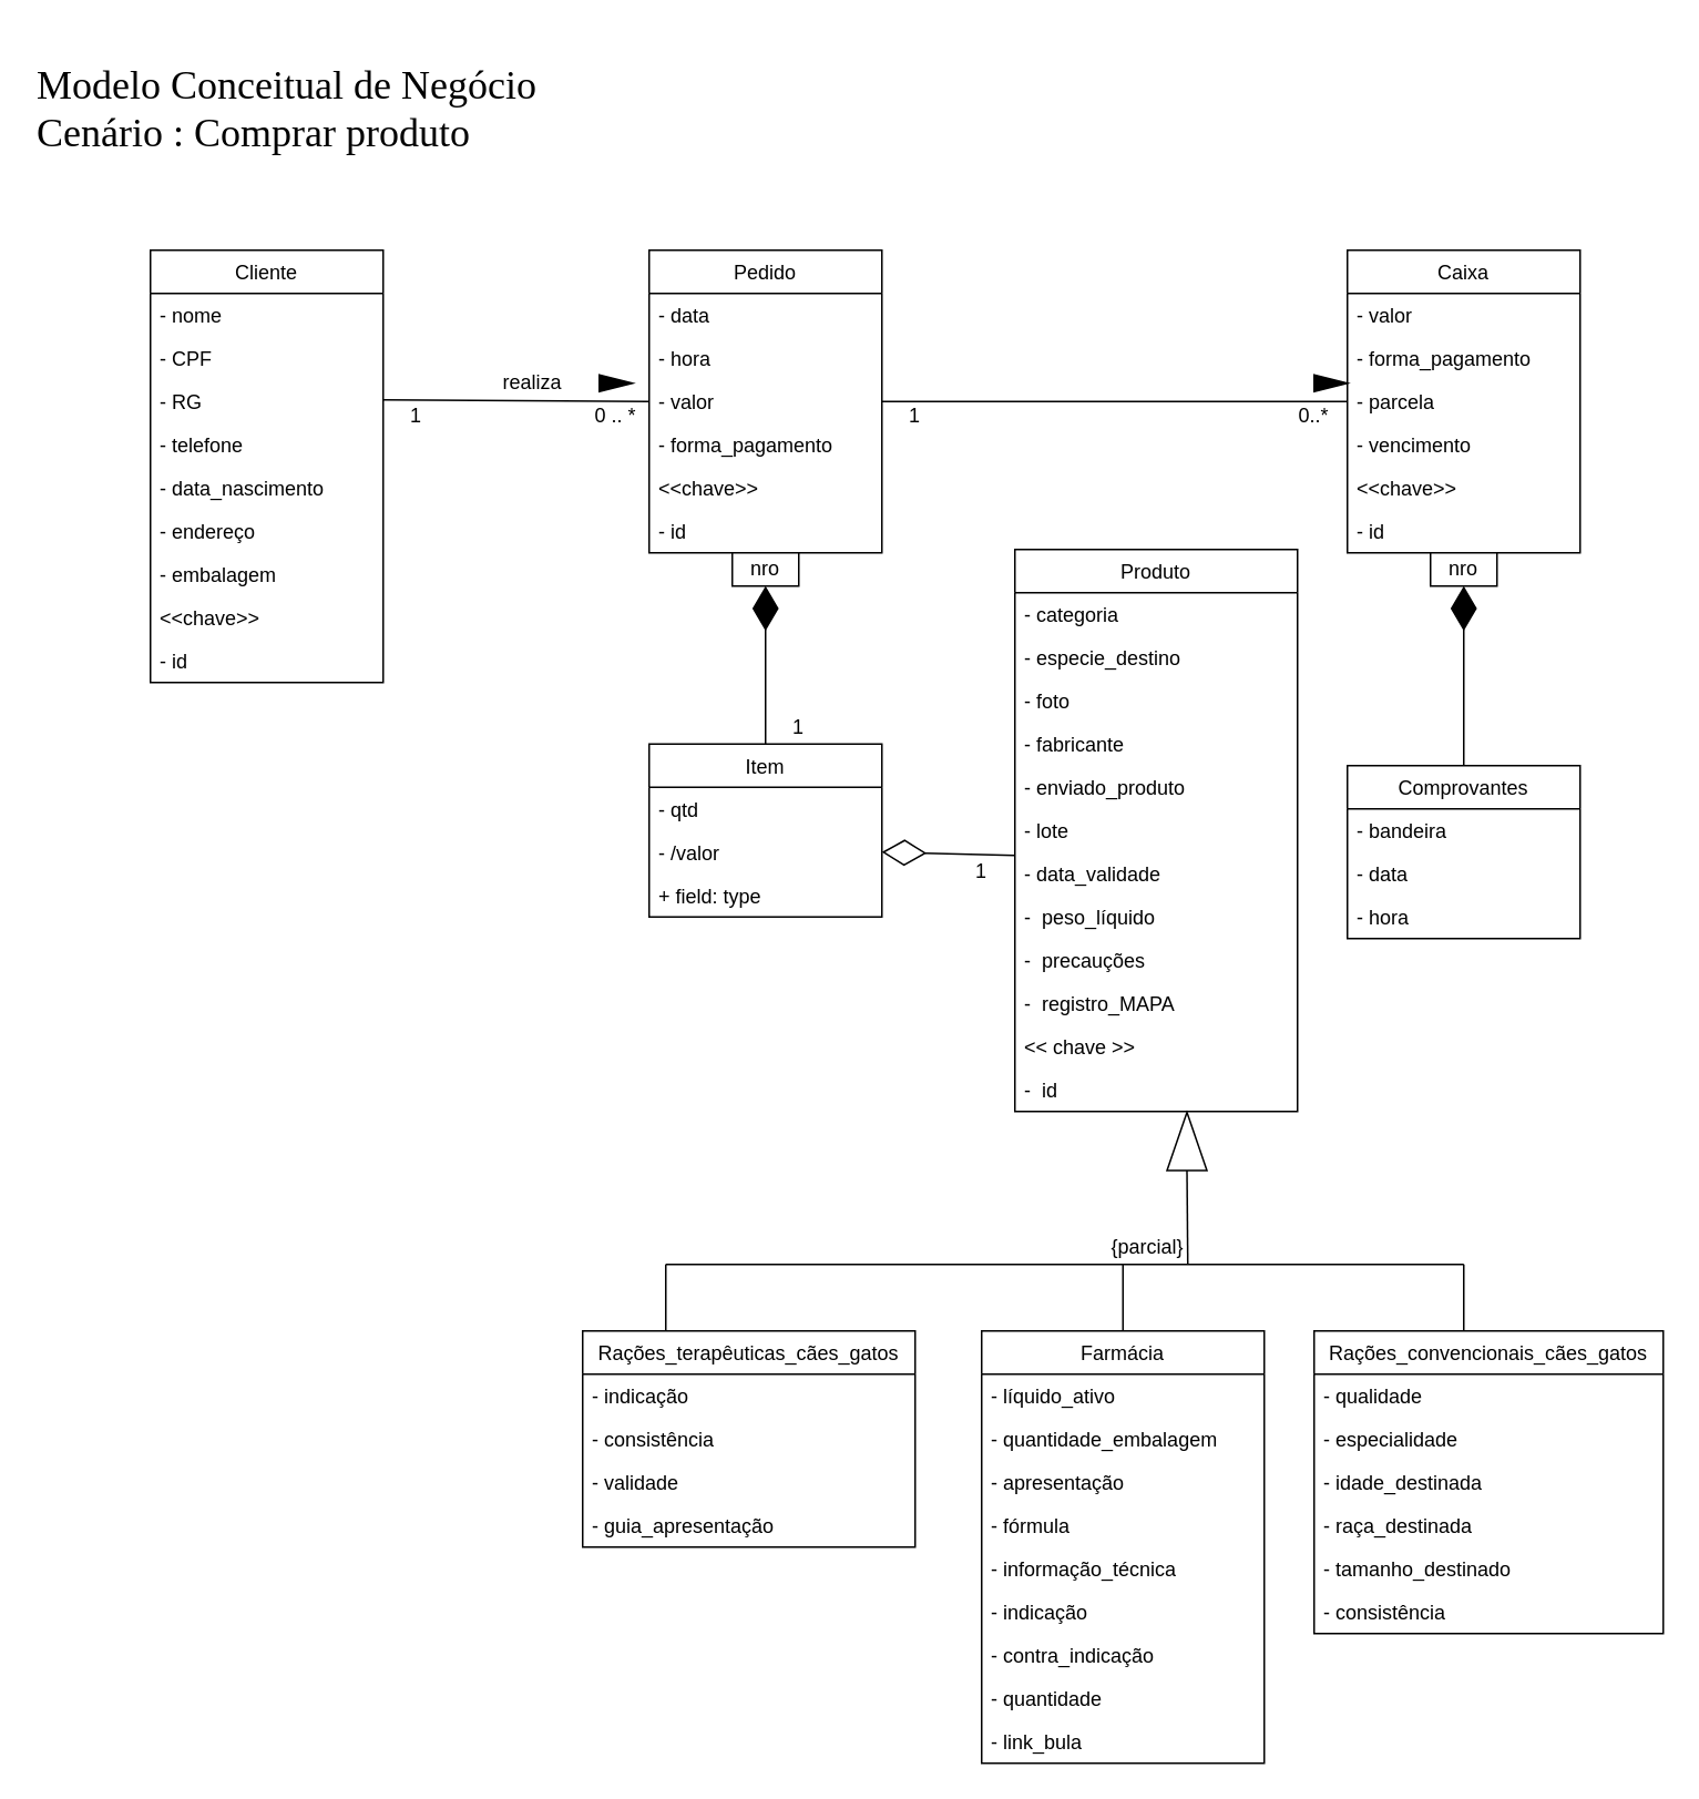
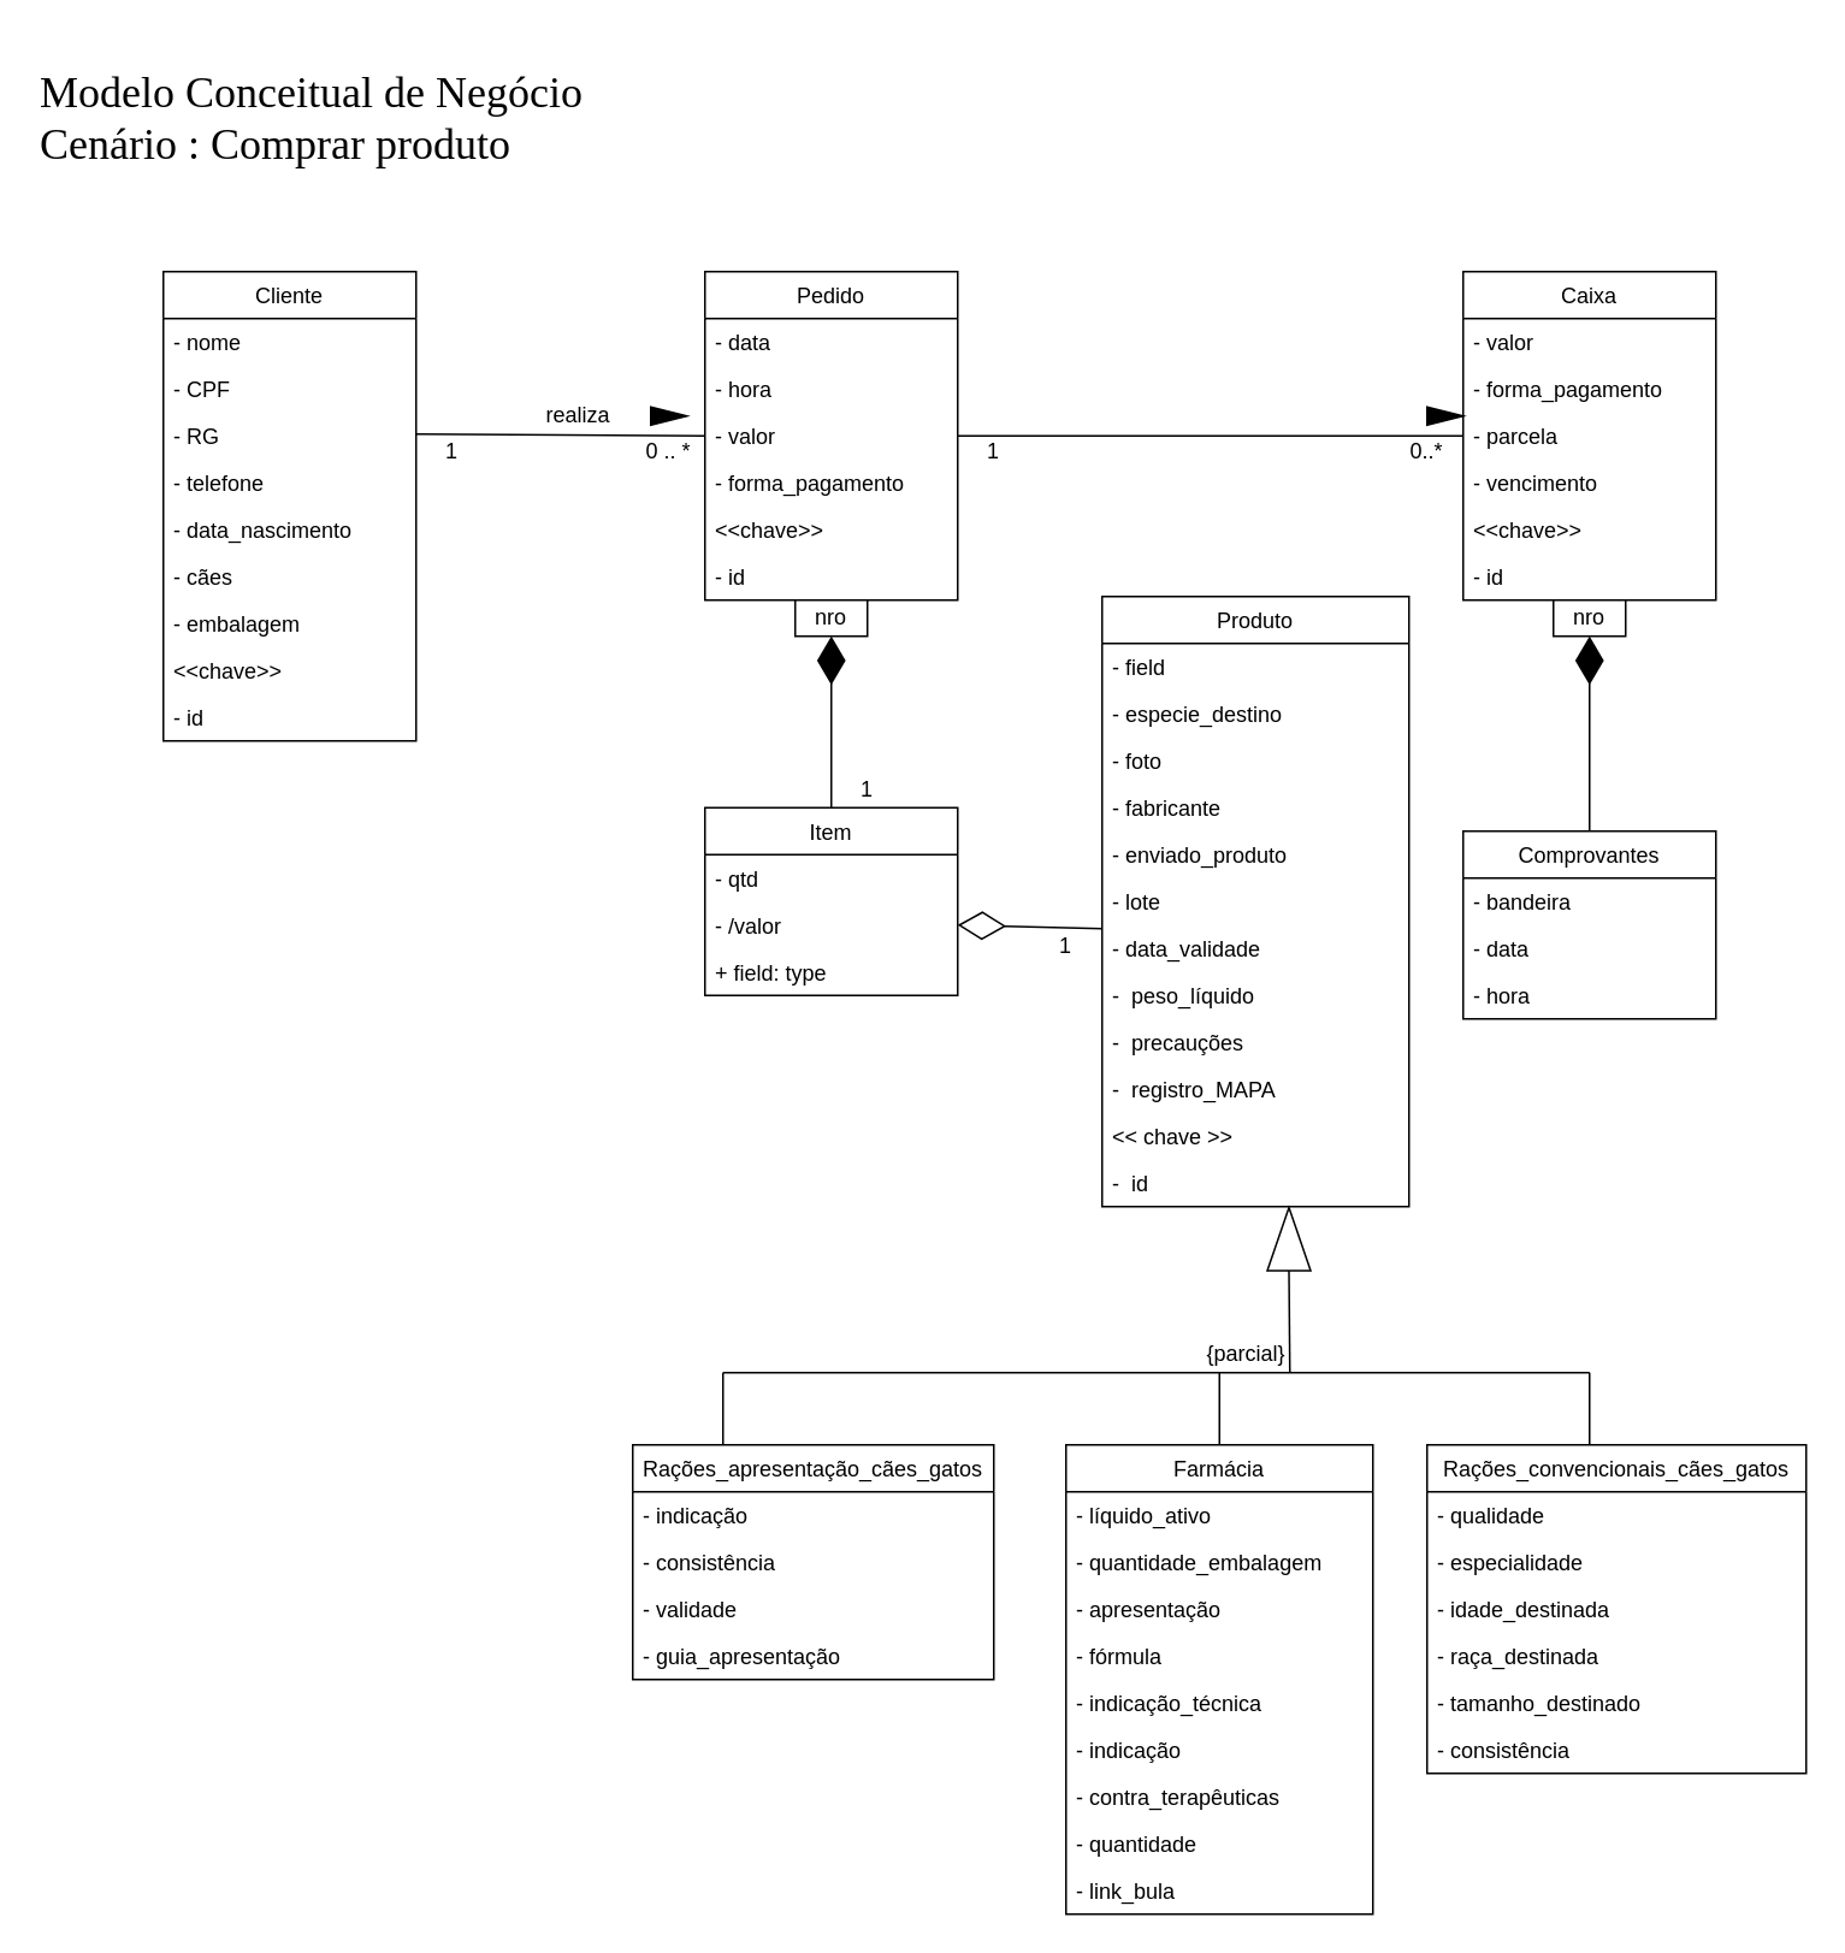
- <mxCell id="8" value="- endereço" style="text;strokeColor=none;fillColor=none;align=left;verticalAlign=top;spacingLeft=4;spacingRight=4;overflow=hidden;rotatable=0;points=[[0,0.5],[1,0.5]];portConstraint=eastwest;" vertex="1" parent="2"><mxGeometry y="156" width="140" height="26" as="geometry" /></mxCell>
+ <mxCell id="8" value="- cães" style="text;strokeColor=none;fillColor=none;align=left;verticalAlign=top;spacingLeft=4;spacingRight=4;overflow=hidden;rotatable=0;points=[[0,0.5],[1,0.5]];portConstraint=eastwest;" vertex="1" parent="2"><mxGeometry y="156" width="140" height="26" as="geometry" /></mxCell>
- <mxCell id="73" value="- categoria" style="text;strokeColor=none;fillColor=none;align=left;verticalAlign=top;spacingLeft=4;spacingRight=4;overflow=hidden;rotatable=0;points=[[0,0.5],[1,0.5]];portConstraint=eastwest;" vertex="1" parent="72"><mxGeometry y="26" width="170" height="26" as="geometry" /></mxCell>
+ <mxCell id="73" value="- field" style="text;strokeColor=none;fillColor=none;align=left;verticalAlign=top;spacingLeft=4;spacingRight=4;overflow=hidden;rotatable=0;points=[[0,0.5],[1,0.5]];portConstraint=eastwest;" vertex="1" parent="72"><mxGeometry y="26" width="170" height="26" as="geometry" /></mxCell>
- <mxCell id="41" value="Rações_terapêuticas_cães_gatos" style="swimlane;fontStyle=0;childLayout=stackLayout;horizontal=1;startSize=26;fillColor=none;horizontalStack=0;resizeParent=1;resizeParentMax=0;resizeLast=0;collapsible=1;marginBottom=0;" vertex="1" parent="1"><mxGeometry x="350" y="800" width="200" height="130" as="geometry" /></mxCell>
+ <mxCell id="41" value="Rações_apresentação_cães_gatos" style="swimlane;fontStyle=0;childLayout=stackLayout;horizontal=1;startSize=26;fillColor=none;horizontalStack=0;resizeParent=1;resizeParentMax=0;resizeLast=0;collapsible=1;marginBottom=0;" vertex="1" parent="1"><mxGeometry x="350" y="800" width="200" height="130" as="geometry" /></mxCell>
- <mxCell id="36" value="- informação_técnica" style="text;strokeColor=none;fillColor=none;align=left;verticalAlign=top;spacingLeft=4;spacingRight=4;overflow=hidden;rotatable=0;points=[[0,0.5],[1,0.5]];portConstraint=eastwest;" vertex="1" parent="31"><mxGeometry y="130" width="170" height="26" as="geometry" /></mxCell>
+ <mxCell id="36" value="- indicação_técnica" style="text;strokeColor=none;fillColor=none;align=left;verticalAlign=top;spacingLeft=4;spacingRight=4;overflow=hidden;rotatable=0;points=[[0,0.5],[1,0.5]];portConstraint=eastwest;" vertex="1" parent="31"><mxGeometry y="130" width="170" height="26" as="geometry" /></mxCell>
- <mxCell id="38" value="- contra_indicação" style="text;strokeColor=none;fillColor=none;align=left;verticalAlign=top;spacingLeft=4;spacingRight=4;overflow=hidden;rotatable=0;points=[[0,0.5],[1,0.5]];portConstraint=eastwest;" vertex="1" parent="31"><mxGeometry y="182" width="170" height="26" as="geometry" /></mxCell>
+ <mxCell id="38" value="- contra_terapêuticas" style="text;strokeColor=none;fillColor=none;align=left;verticalAlign=top;spacingLeft=4;spacingRight=4;overflow=hidden;rotatable=0;points=[[0,0.5],[1,0.5]];portConstraint=eastwest;" vertex="1" parent="31"><mxGeometry y="182" width="170" height="26" as="geometry" /></mxCell>
